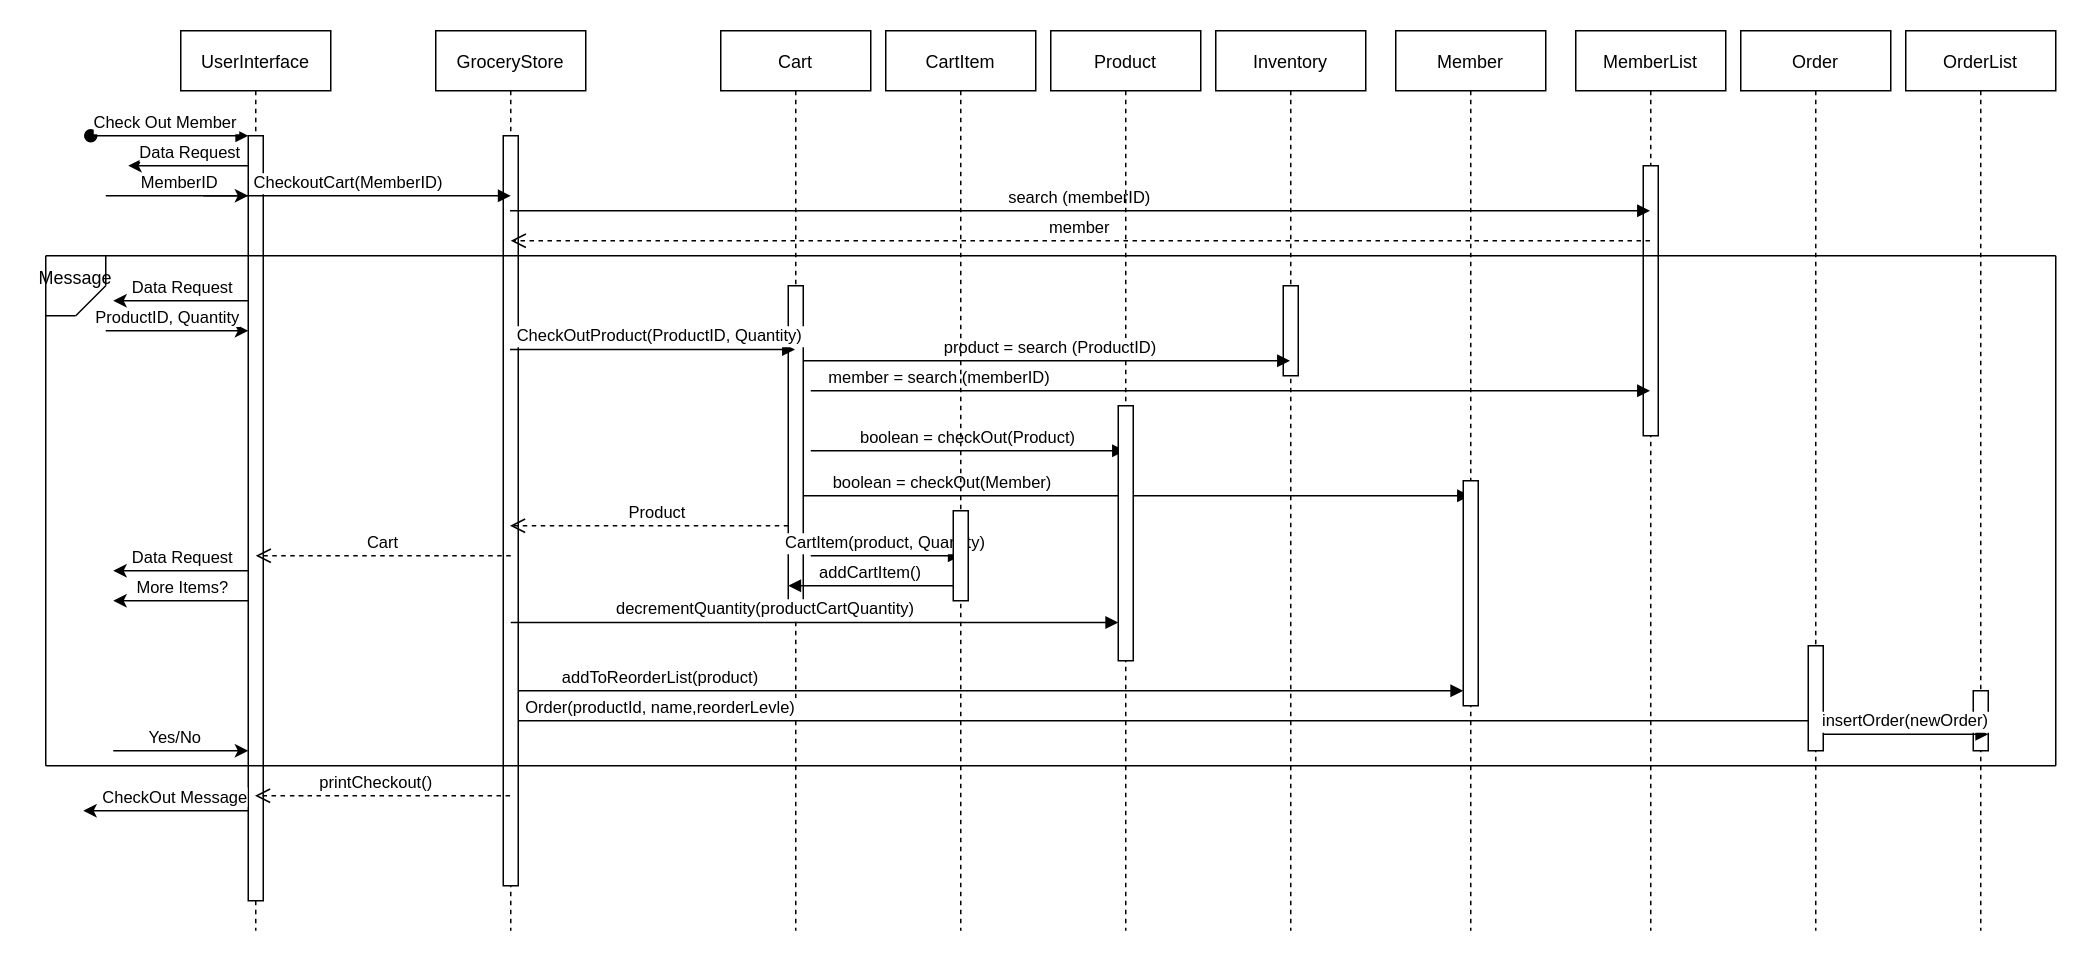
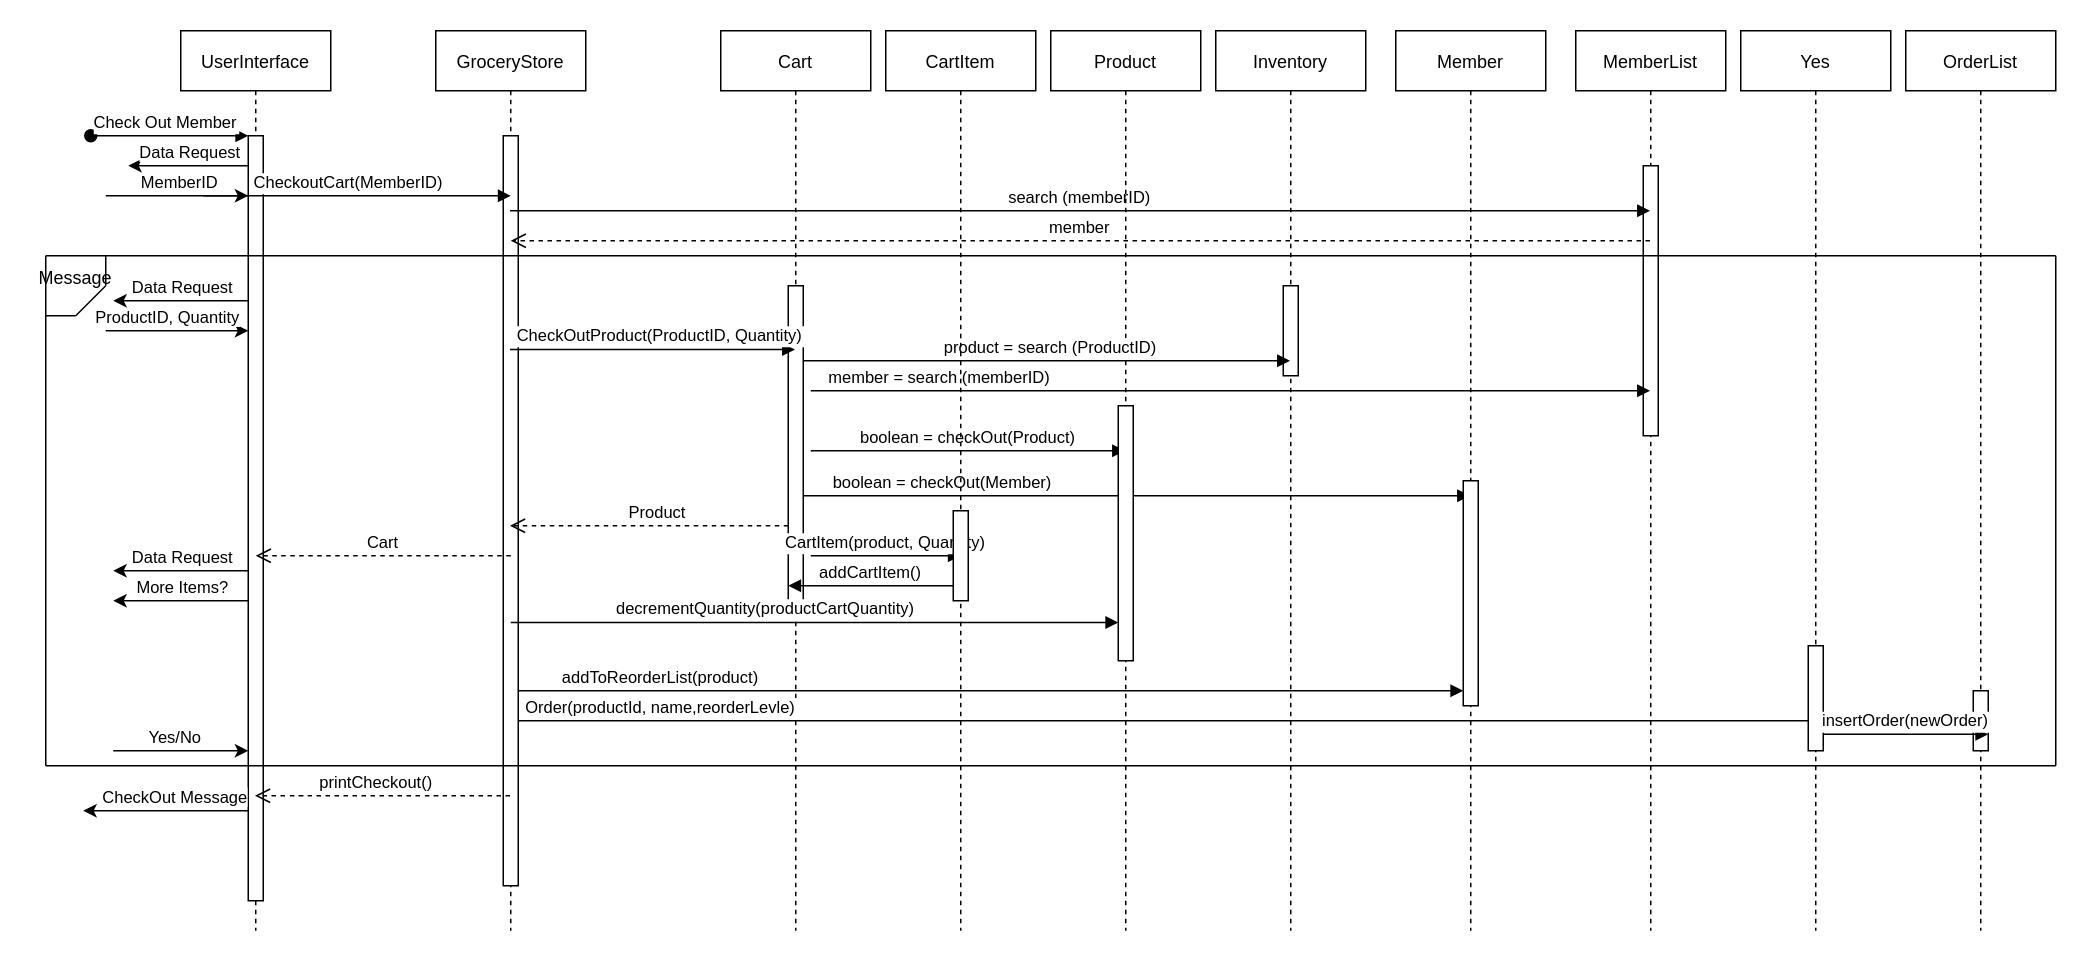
- <mxCell id="51" value="Order" style="shape=umlLifeline;perimeter=lifelinePerimeter;container=1;collapsible=0;recursiveResize=0;rounded=0;shadow=0;strokeWidth=1;" parent="1" vertex="1"><mxGeometry x="1160" y="20" width="100" height="600" as="geometry" /></mxCell>
+ <mxCell id="51" value="Yes" style="shape=umlLifeline;perimeter=lifelinePerimeter;container=1;collapsible=0;recursiveResize=0;rounded=0;shadow=0;strokeWidth=1;" parent="1" vertex="1"><mxGeometry x="1160" y="20" width="100" height="600" as="geometry" /></mxCell>
